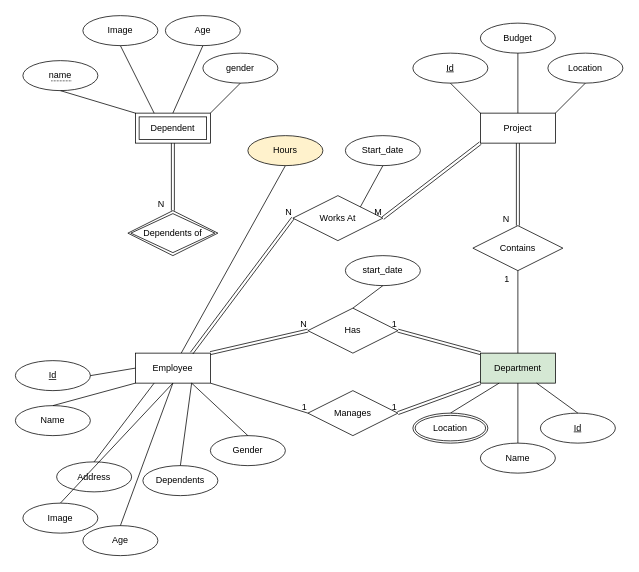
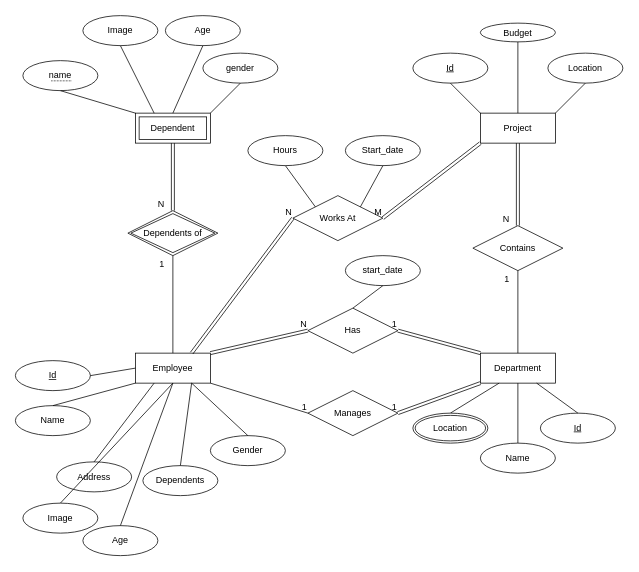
- <mxCell id="11" value="Budget" style="ellipse;whiteSpace=wrap;html=1;align=center;" parent="1" vertex="1"><mxGeometry x="640" y="30" width="100" height="40" as="geometry" /></mxCell>
+ <mxCell id="11" value="Budget" style="ellipse;whiteSpace=wrap;html=1;align=center;" parent="1" vertex="1"><mxGeometry x="640" y="30" width="100" height="25" as="geometry" /></mxCell>
- <mxCell id="50" value="Hours" style="ellipse;whiteSpace=wrap;html=1;align=center;fillColor=#fff2cc;" parent="1" vertex="1"><mxGeometry x="330" y="180" width="100" height="40" as="geometry" /></mxCell>
+ <mxCell id="50" value="Hours" style="ellipse;whiteSpace=wrap;html=1;align=center;" parent="1" vertex="1"><mxGeometry x="330" y="180" width="100" height="40" as="geometry" /></mxCell>
- <mxCell id="51" value="" style="endArrow=none;html=1;rounded=0;exitX=0.5;exitY=1;exitDx=0;exitDy=0;" parent="1" source="50" target="5" edge="1"><mxGeometry relative="1" as="geometry"><mxPoint x="540" y="400" as="sourcePoint" /><mxPoint x="700" y="400" as="targetPoint" /></mxGeometry></mxCell>
+ <mxCell id="51" value="" style="endArrow=none;html=1;rounded=0;exitX=0.5;exitY=1;exitDx=0;exitDy=0;entryX=0;entryY=0;entryDx=0;entryDy=0;" parent="1" source="50" target="52" edge="1"><mxGeometry relative="1" as="geometry"><mxPoint x="540" y="400" as="sourcePoint" /><mxPoint x="700" y="400" as="targetPoint" /></mxGeometry></mxCell>
+ <mxCell id="58" value="" style="endArrow=none;html=1;rounded=0;exitX=0.5;exitY=0;exitDx=0;exitDy=0;entryX=0.5;entryY=1;entryDx=0;entryDy=0;" parent="1" source="5" target="57" edge="1"><mxGeometry relative="1" as="geometry"><mxPoint x="360" y="320" as="sourcePoint" /><mxPoint x="520" y="320" as="targetPoint" /></mxGeometry></mxCell>
+ <mxCell id="59" value="1" style="resizable=0;html=1;whiteSpace=wrap;align=right;verticalAlign=bottom;" parent="58" connectable="0" vertex="1"><mxGeometry x="1" relative="1" as="geometry"><mxPoint x="-10" y="20" as="offset" /></mxGeometry></mxCell>
- <mxCell id="4" value="Department" style="whiteSpace=wrap;html=1;align=center;fillColor=#d5e8d4;" parent="1" vertex="1"><mxGeometry x="640" y="470" width="100" height="40" as="geometry" /></mxCell>
+ <mxCell id="4" value="Department" style="whiteSpace=wrap;html=1;align=center;" parent="1" vertex="1"><mxGeometry x="640" y="470" width="100" height="40" as="geometry" /></mxCell>
